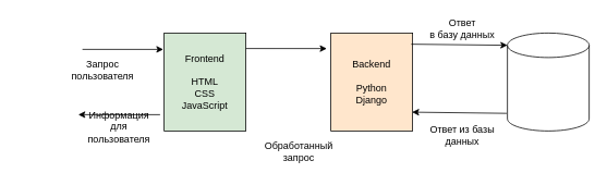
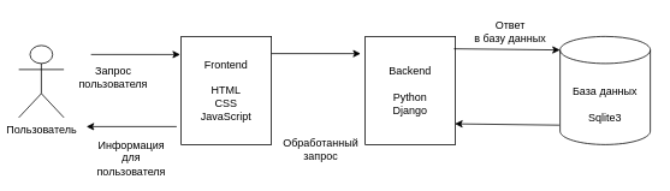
+ <mxCell id="2" value="Пользователь" style="shape=umlActor;verticalLabelPosition=bottom;verticalAlign=top;html=1;outlineConnect=0;" parent="1" vertex="1"><mxGeometry x="20" y="50" width="50" height="80" as="geometry" /></mxCell>
- <mxCell id="3" value="Frontend&lt;br&gt;&lt;br&gt;HTML&lt;br&gt;CSS&lt;br&gt;JavaScript" style="rounded=0;whiteSpace=wrap;html=1;fillColor=#d5e8d4;" parent="1" vertex="1"><mxGeometry x="200" y="40" width="100" height="120" as="geometry" /></mxCell>
+ <mxCell id="3" value="Frontend&lt;br&gt;&lt;br&gt;HTML&lt;br&gt;CSS&lt;br&gt;JavaScript" style="rounded=0;whiteSpace=wrap;html=1;" parent="1" vertex="1"><mxGeometry x="200" y="40" width="100" height="120" as="geometry" /></mxCell>
- <mxCell id="4" value="Backend&lt;br&gt;&lt;br&gt;Python&lt;br&gt;Django" style="rounded=0;whiteSpace=wrap;html=1;fillColor=#ffe6cc;" parent="1" vertex="1"><mxGeometry x="404" y="40" width="100" height="120" as="geometry" /></mxCell>
+ <mxCell id="4" value="Backend&lt;br&gt;&lt;br&gt;Python&lt;br&gt;Django" style="rounded=0;whiteSpace=wrap;html=1;" parent="1" vertex="1"><mxGeometry x="404" y="40" width="100" height="120" as="geometry" /></mxCell>
+ <mxCell id="9" value="База данных&lt;br&gt;&lt;br&gt;Sqlite3" style="text;html=1;strokeColor=none;fillColor=none;align=center;verticalAlign=middle;whiteSpace=wrap;rounded=0;" parent="1" vertex="1"><mxGeometry x="630" y="100" width="80" height="30" as="geometry" /></mxCell>
- <mxCell id="15" value="Информация для пользователя" style="text;html=1;strokeColor=none;fillColor=none;align=center;verticalAlign=middle;whiteSpace=wrap;rounded=0;" vertex="1" parent="1"><mxGeometry x="100" y="140" width="90" height="30" as="geometry" /></mxCell>
+ <mxCell id="15" value="Информация для пользователя" style="text;html=1;strokeColor=none;fillColor=none;align=center;verticalAlign=middle;whiteSpace=wrap;rounded=0;" vertex="1" parent="1"><mxGeometry x="100" y="160" width="90" height="30" as="geometry" /></mxCell>
- <mxCell id="13" value="Ответ из базы данных" style="text;html=1;strokeColor=none;fillColor=none;align=center;verticalAlign=middle;whiteSpace=wrap;rounded=0;" vertex="1" parent="1"><mxGeometry x="520" y="150" width="90" height="30" as="geometry" /></mxCell>
- <mxCell id="14" value="Обработанный запрос" style="text;html=1;strokeColor=none;fillColor=none;align=center;verticalAlign=middle;whiteSpace=wrap;rounded=0;" vertex="1" parent="1"><mxGeometry x="320" y="170" width="90" height="30" as="geometry" /></mxCell>
+ <mxCell id="14" value="Обработанный запрос" style="text;html=1;strokeColor=none;fillColor=none;align=center;verticalAlign=middle;whiteSpace=wrap;rounded=0;" vertex="1" parent="1"><mxGeometry x="310" y="150" width="90" height="30" as="geometry" /></mxCell>
